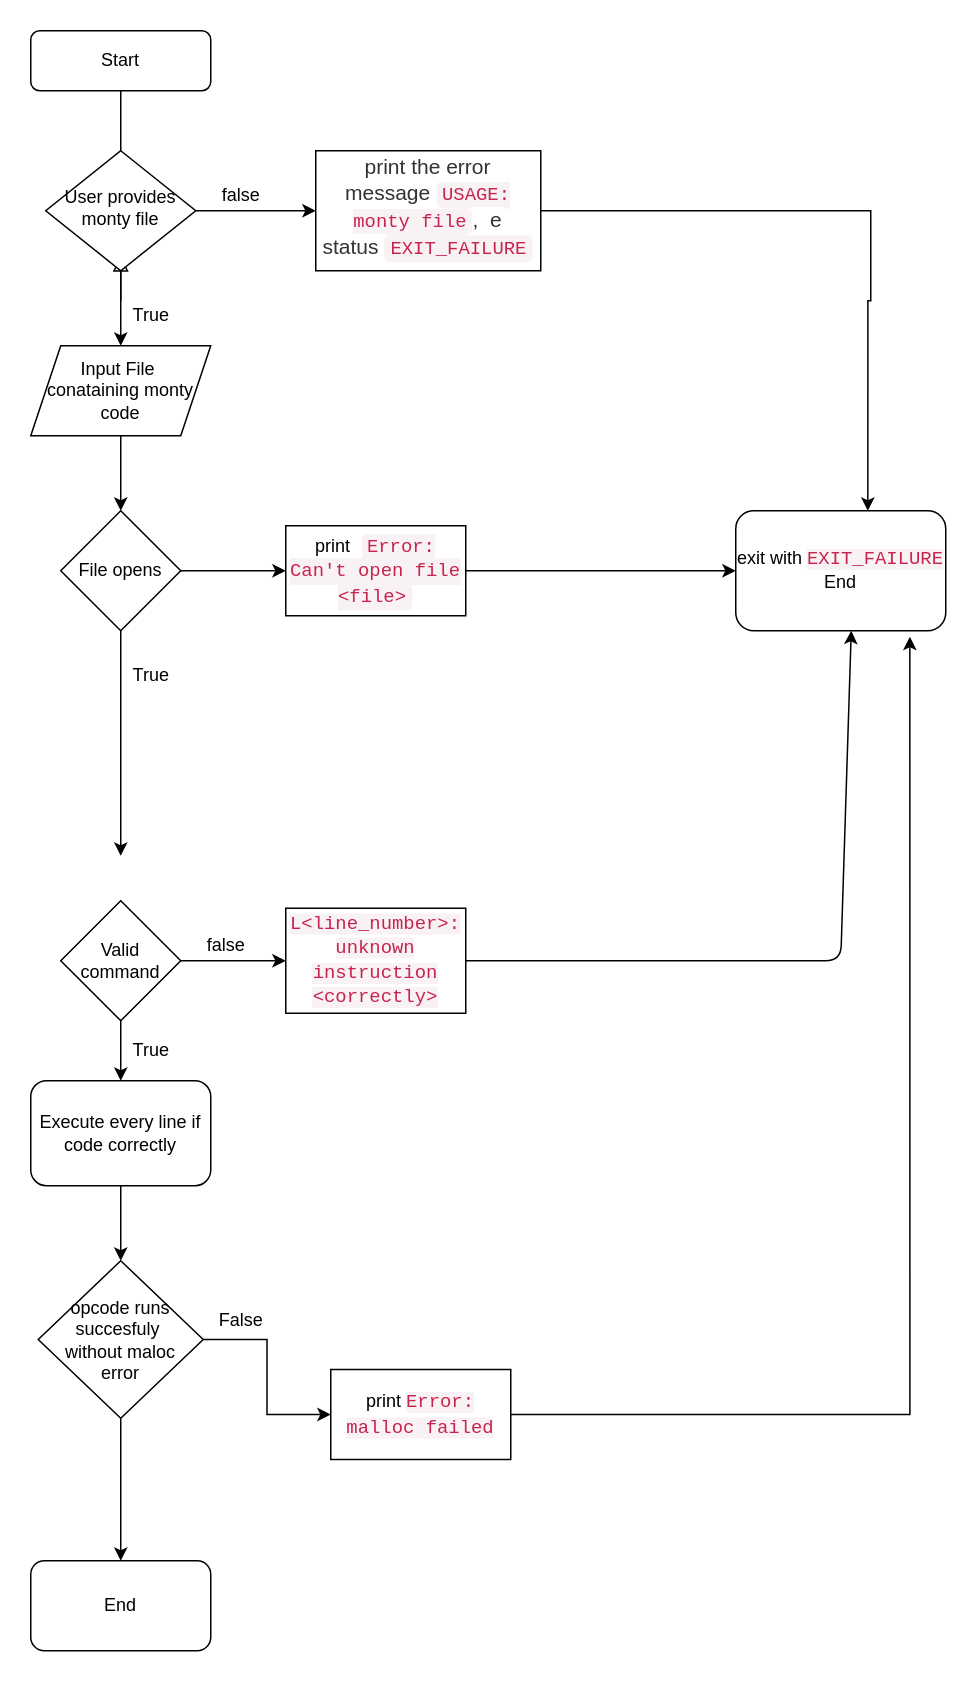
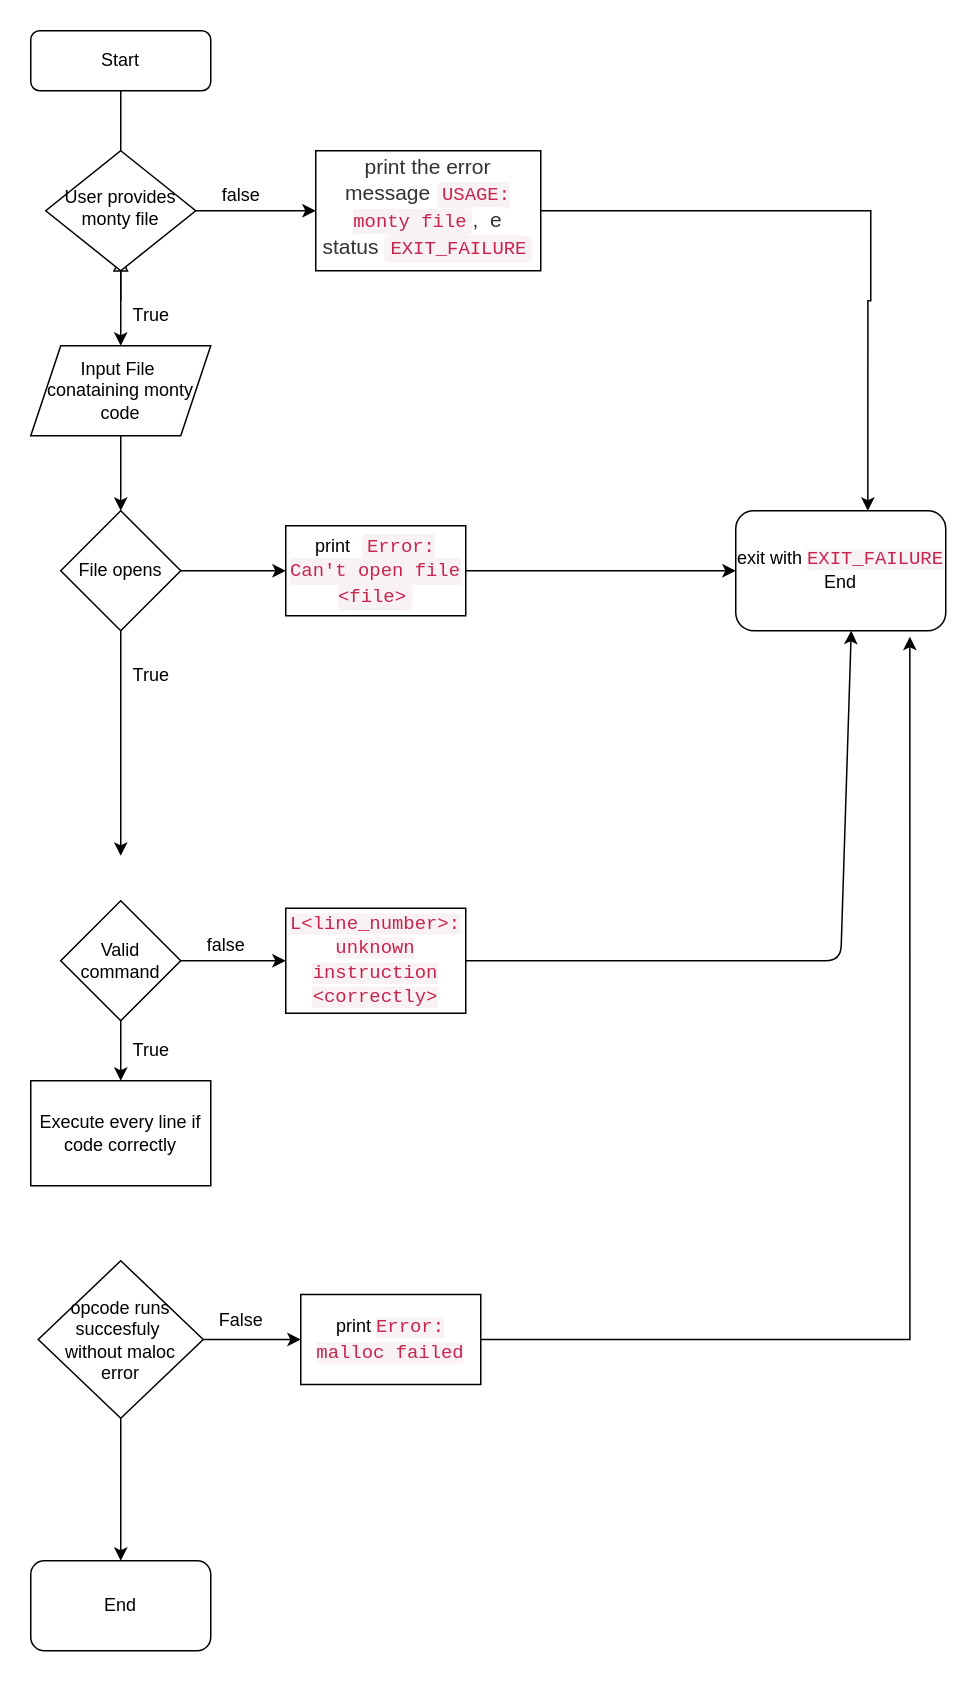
- <mxCell id="26" value="Execute every line if code correctly" style="whiteSpace=wrap;html=1;rounded=1;" vertex="1" parent="1"><mxGeometry x="20" y="720" width="120" height="70" as="geometry" /></mxCell>
+ <mxCell id="26" value="Execute every line if code correctly" style="whiteSpace=wrap;html=1;" vertex="1" parent="1"><mxGeometry x="20" y="720" width="120" height="70" as="geometry" /></mxCell>
- <mxCell id="25" value="" style="edgeStyle=orthogonalEdgeStyle;rounded=0;orthogonalLoop=1;jettySize=auto;html=1;" edge="1" parent="1" source="26" target="30"><mxGeometry relative="1" as="geometry" /></mxCell>
- <mxCell id="32" value="print&amp;nbsp;&lt;span style=&quot;color: rgb(199 , 37 , 78) ; font-family: &amp;#34;menlo&amp;#34; , &amp;#34;monaco&amp;#34; , &amp;#34;consolas&amp;#34; , &amp;#34;courier new&amp;#34; , monospace ; font-size: 12.6px ; text-align: left ; background-color: rgb(249 , 242 , 244)&quot;&gt;Error: malloc failed&lt;/span&gt;" style="whiteSpace=wrap;html=1;" vertex="1" parent="1"><mxGeometry x="220" y="912.5" width="120" height="60" as="geometry" /></mxCell>
+ <mxCell id="32" value="print&amp;nbsp;&lt;span style=&quot;color: rgb(199 , 37 , 78) ; font-family: &amp;#34;menlo&amp;#34; , &amp;#34;monaco&amp;#34; , &amp;#34;consolas&amp;#34; , &amp;#34;courier new&amp;#34; , monospace ; font-size: 12.6px ; text-align: left ; background-color: rgb(249 , 242 , 244)&quot;&gt;Error: malloc failed&lt;/span&gt;" style="whiteSpace=wrap;html=1;" vertex="1" parent="1"><mxGeometry x="200" y="862.5" width="120" height="60" as="geometry" /></mxCell>
